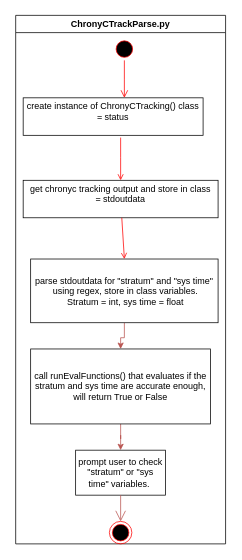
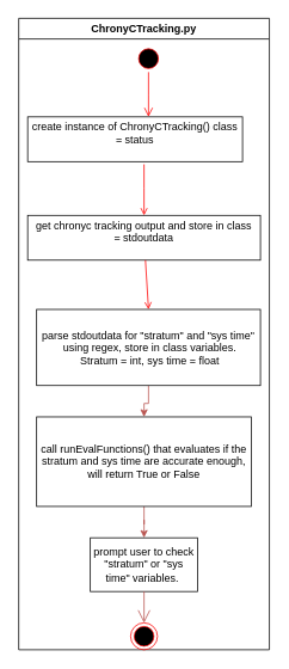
- <mxCell id="2" value="ChronyCTrackParse.py" style="swimlane;whiteSpace=wrap" parent="1" vertex="1"><mxGeometry x="20" y="20" width="280" height="705" as="geometry" /></mxCell>
+ <mxCell id="2" value="ChronyCTracking.py" style="swimlane;whiteSpace=wrap" parent="1" vertex="1"><mxGeometry x="20" y="20" width="280" height="705" as="geometry" /></mxCell>
